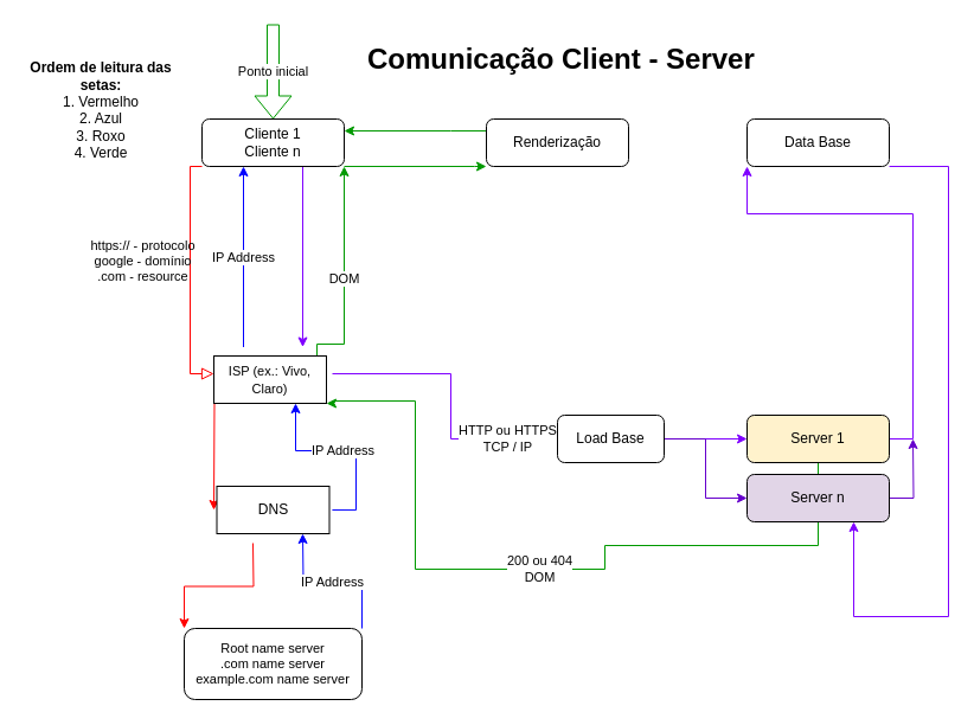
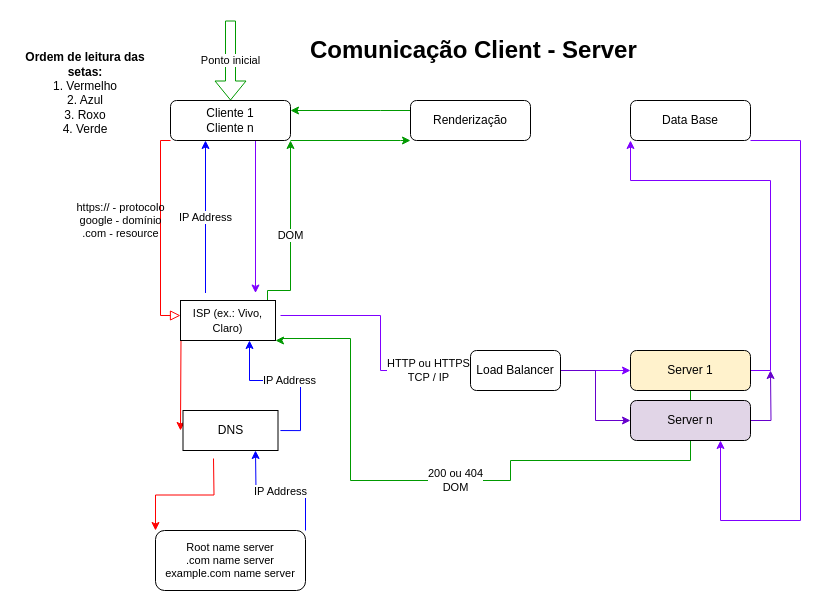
- <mxCell id="24" value="Load Base" style="rounded=1;whiteSpace=wrap;html=1;fontSize=12;glass=0;strokeWidth=1;shadow=0;" vertex="1" parent="1"><mxGeometry x="470" y="350" width="90" height="40" as="geometry" /></mxCell>
+ <mxCell id="24" value="Load Balancer" style="rounded=1;whiteSpace=wrap;html=1;fontSize=12;glass=0;strokeWidth=1;shadow=0;" vertex="1" parent="1"><mxGeometry x="470" y="350" width="90" height="40" as="geometry" /></mxCell>
